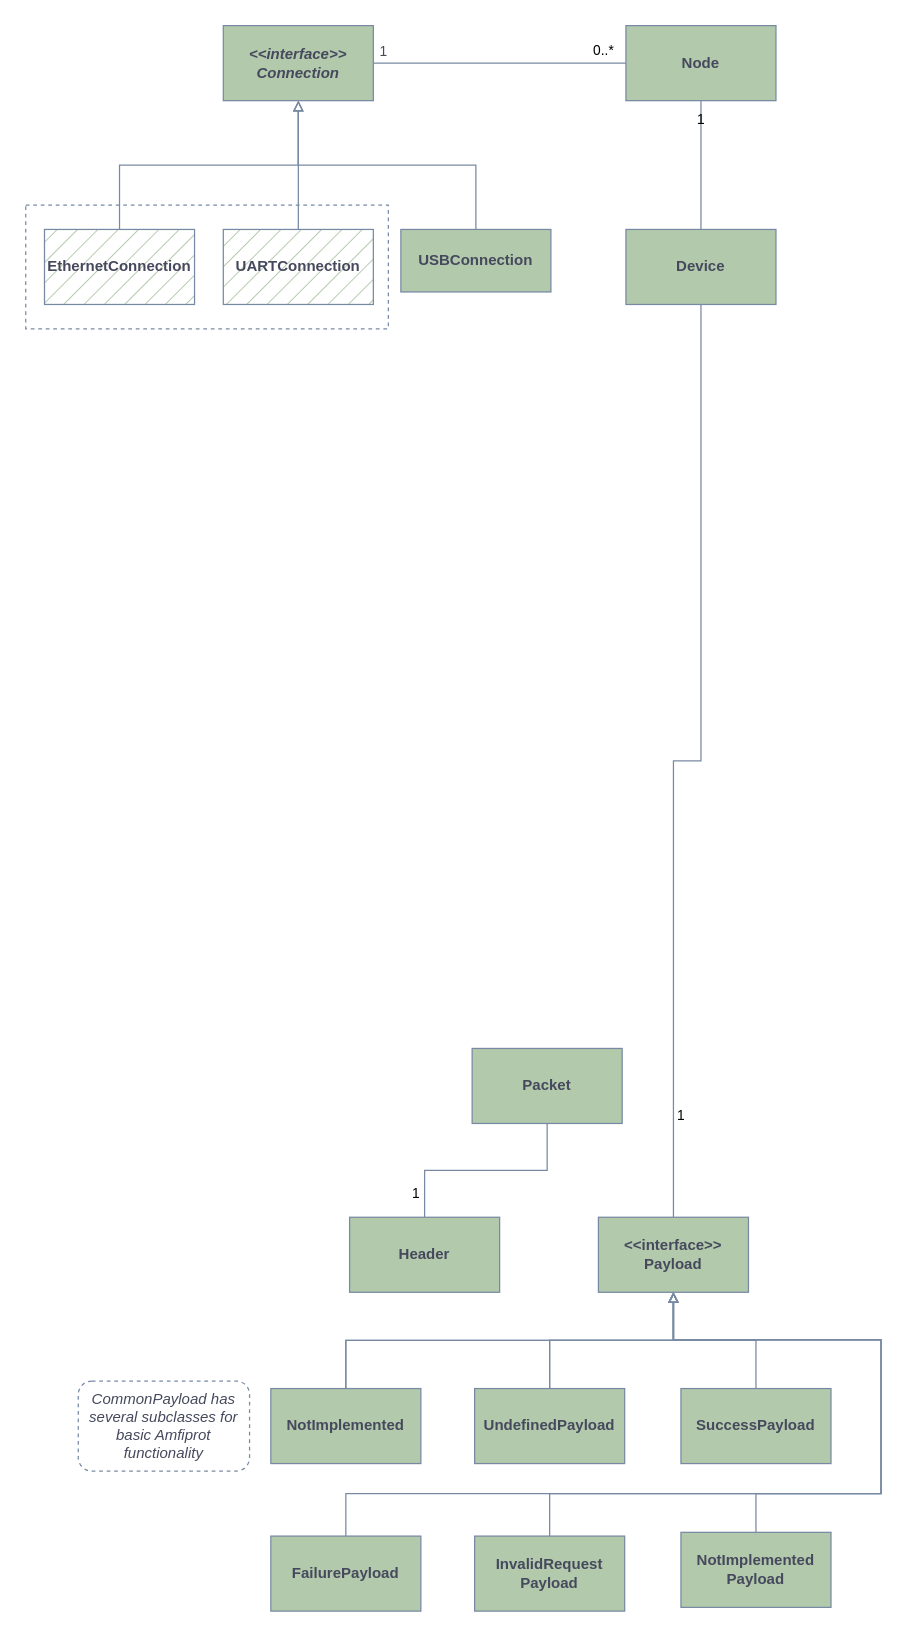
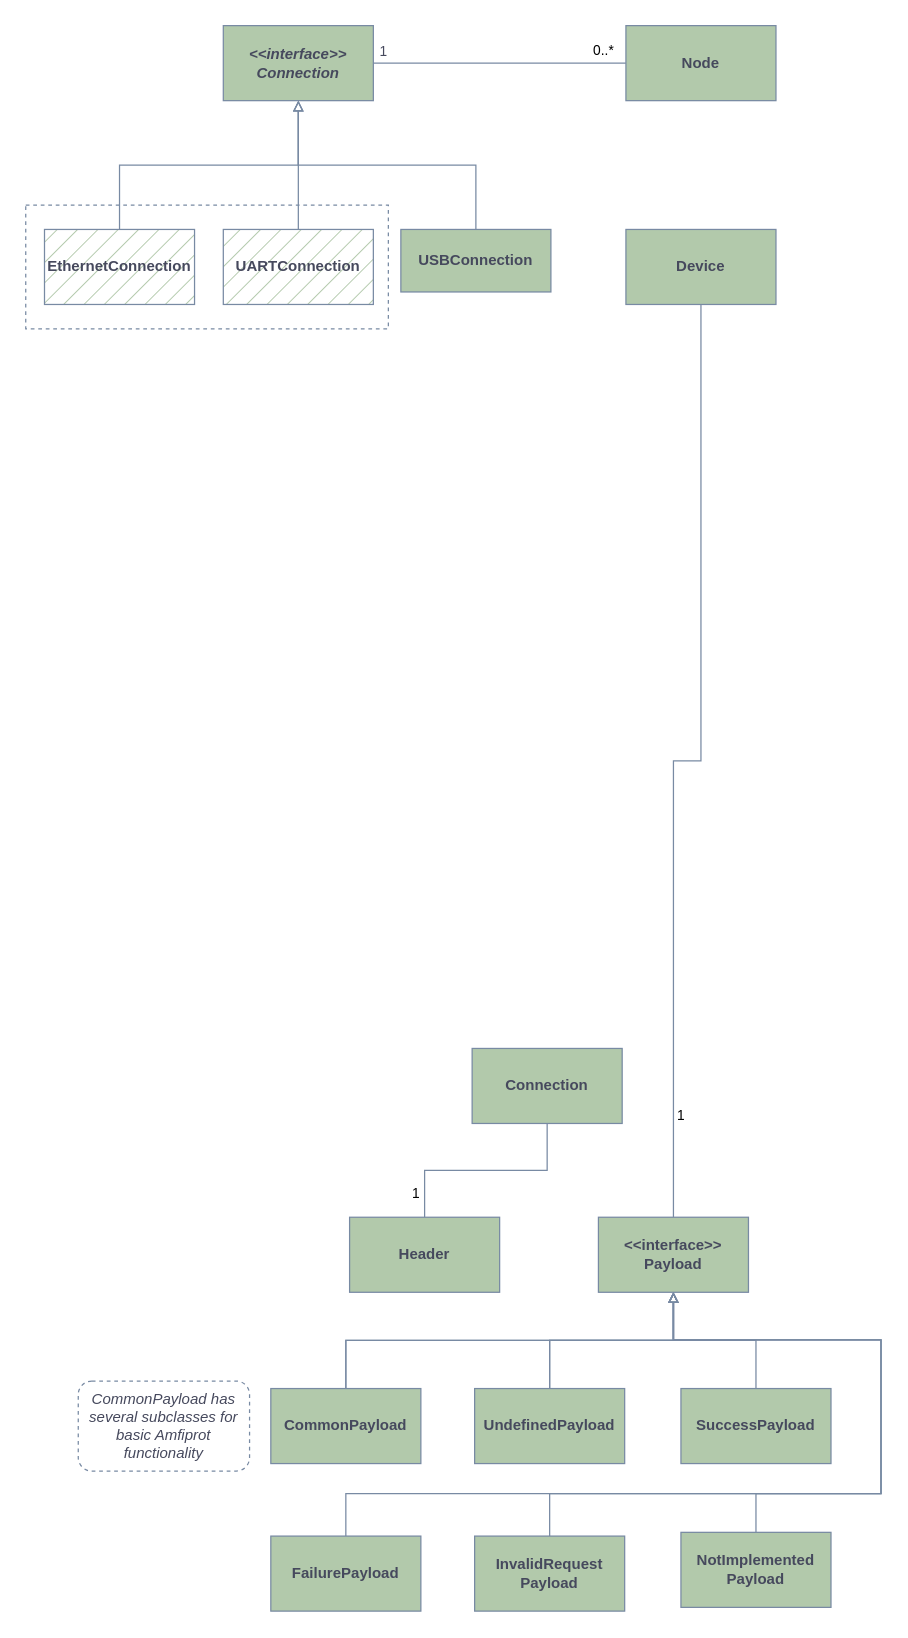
- <mxCell id="10" value="1" style="edgeStyle=orthogonalEdgeStyle;rounded=0;orthogonalLoop=1;jettySize=auto;html=1;exitX=0.5;exitY=0;exitDx=0;exitDy=0;entryX=0.5;entryY=1;entryDx=0;entryDy=0;strokeColor=#788AA3;fontColor=default;endArrow=none;endFill=0;fillColor=#B2C9AB;labelBackgroundColor=none;" parent="1" source="11" target="7" edge="1"><mxGeometry x="0.7" relative="1" as="geometry"><mxPoint as="offset" /></mxGeometry></mxCell>
- <mxCell id="16" value="Packet" style="whiteSpace=wrap;html=1;fillStyle=auto;strokeColor=#788AA3;fontColor=#46495D;fillColor=#B2C9AB;labelBackgroundColor=none;fontStyle=1" parent="1" vertex="1"><mxGeometry x="377" y="838" width="120" height="60" as="geometry" /></mxCell>
+ <mxCell id="16" value="Connection" style="whiteSpace=wrap;html=1;fillStyle=auto;strokeColor=#788AA3;fontColor=#46495D;fillColor=#B2C9AB;labelBackgroundColor=none;fontStyle=1" parent="1" vertex="1"><mxGeometry x="377" y="838" width="120" height="60" as="geometry" /></mxCell>
- <mxCell id="33" value="NotImplemented" style="whiteSpace=wrap;html=1;strokeColor=#788AA3;fontColor=#46495D;fillColor=#B2C9AB;fontStyle=1;labelBackgroundColor=none;" parent="1" vertex="1"><mxGeometry x="216" y="1110" width="120" height="60" as="geometry" /></mxCell>
+ <mxCell id="33" value="CommonPayload" style="whiteSpace=wrap;html=1;strokeColor=#788AA3;fontColor=#46495D;fillColor=#B2C9AB;fontStyle=1;labelBackgroundColor=none;" parent="1" vertex="1"><mxGeometry x="216" y="1110" width="120" height="60" as="geometry" /></mxCell>
